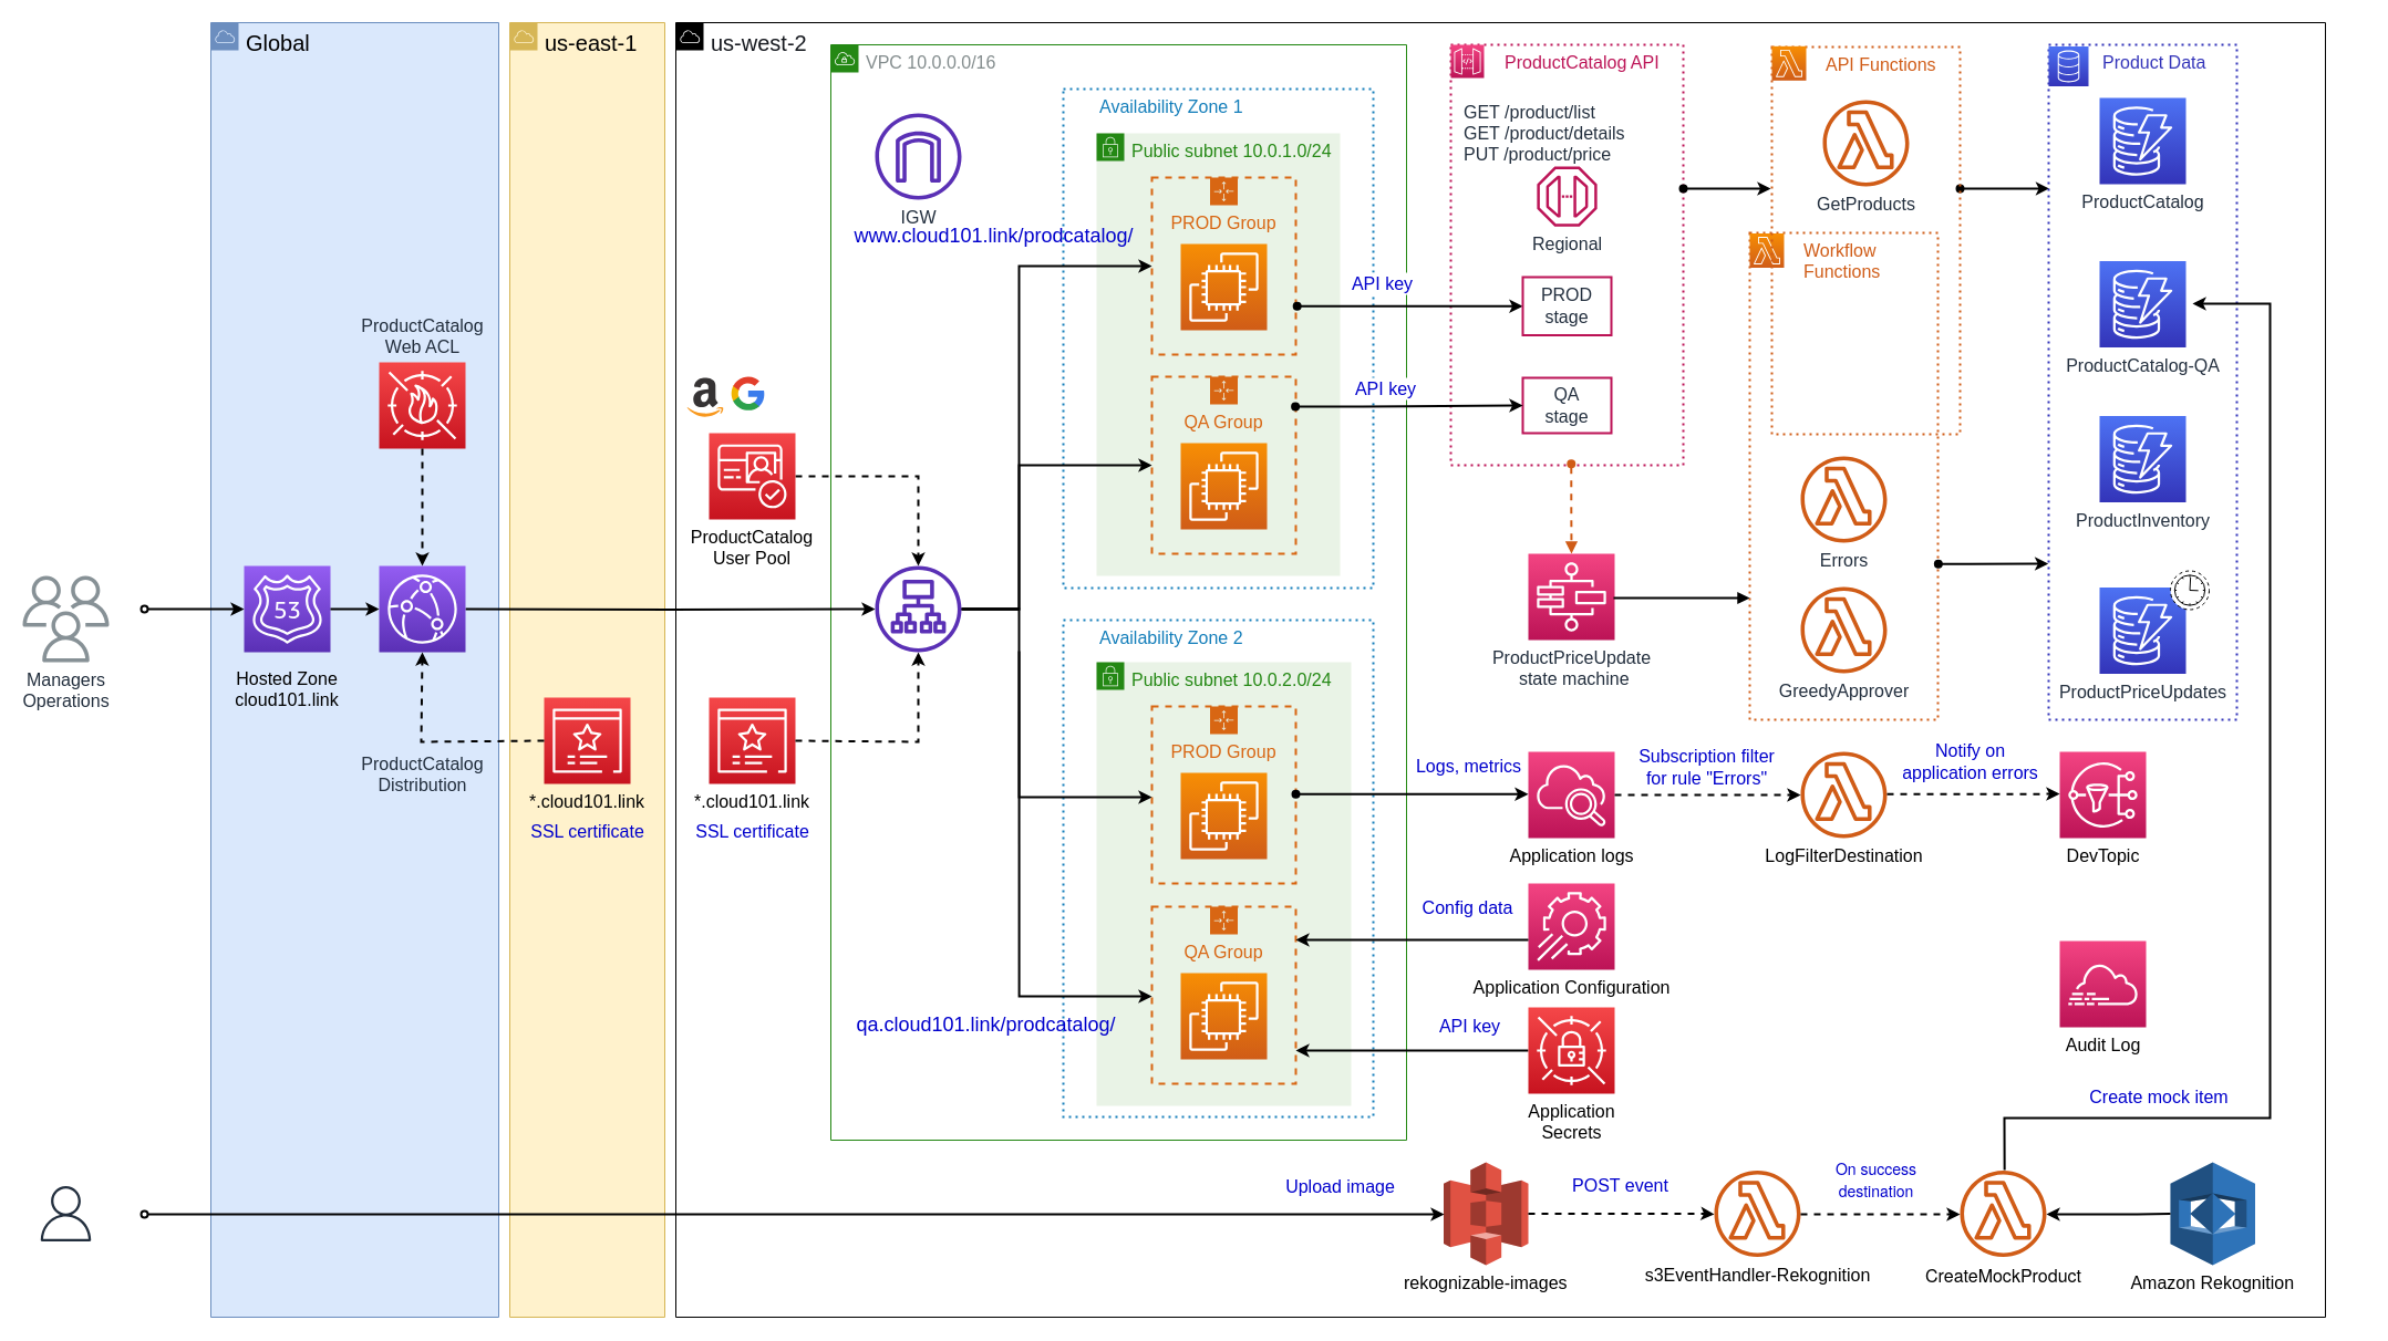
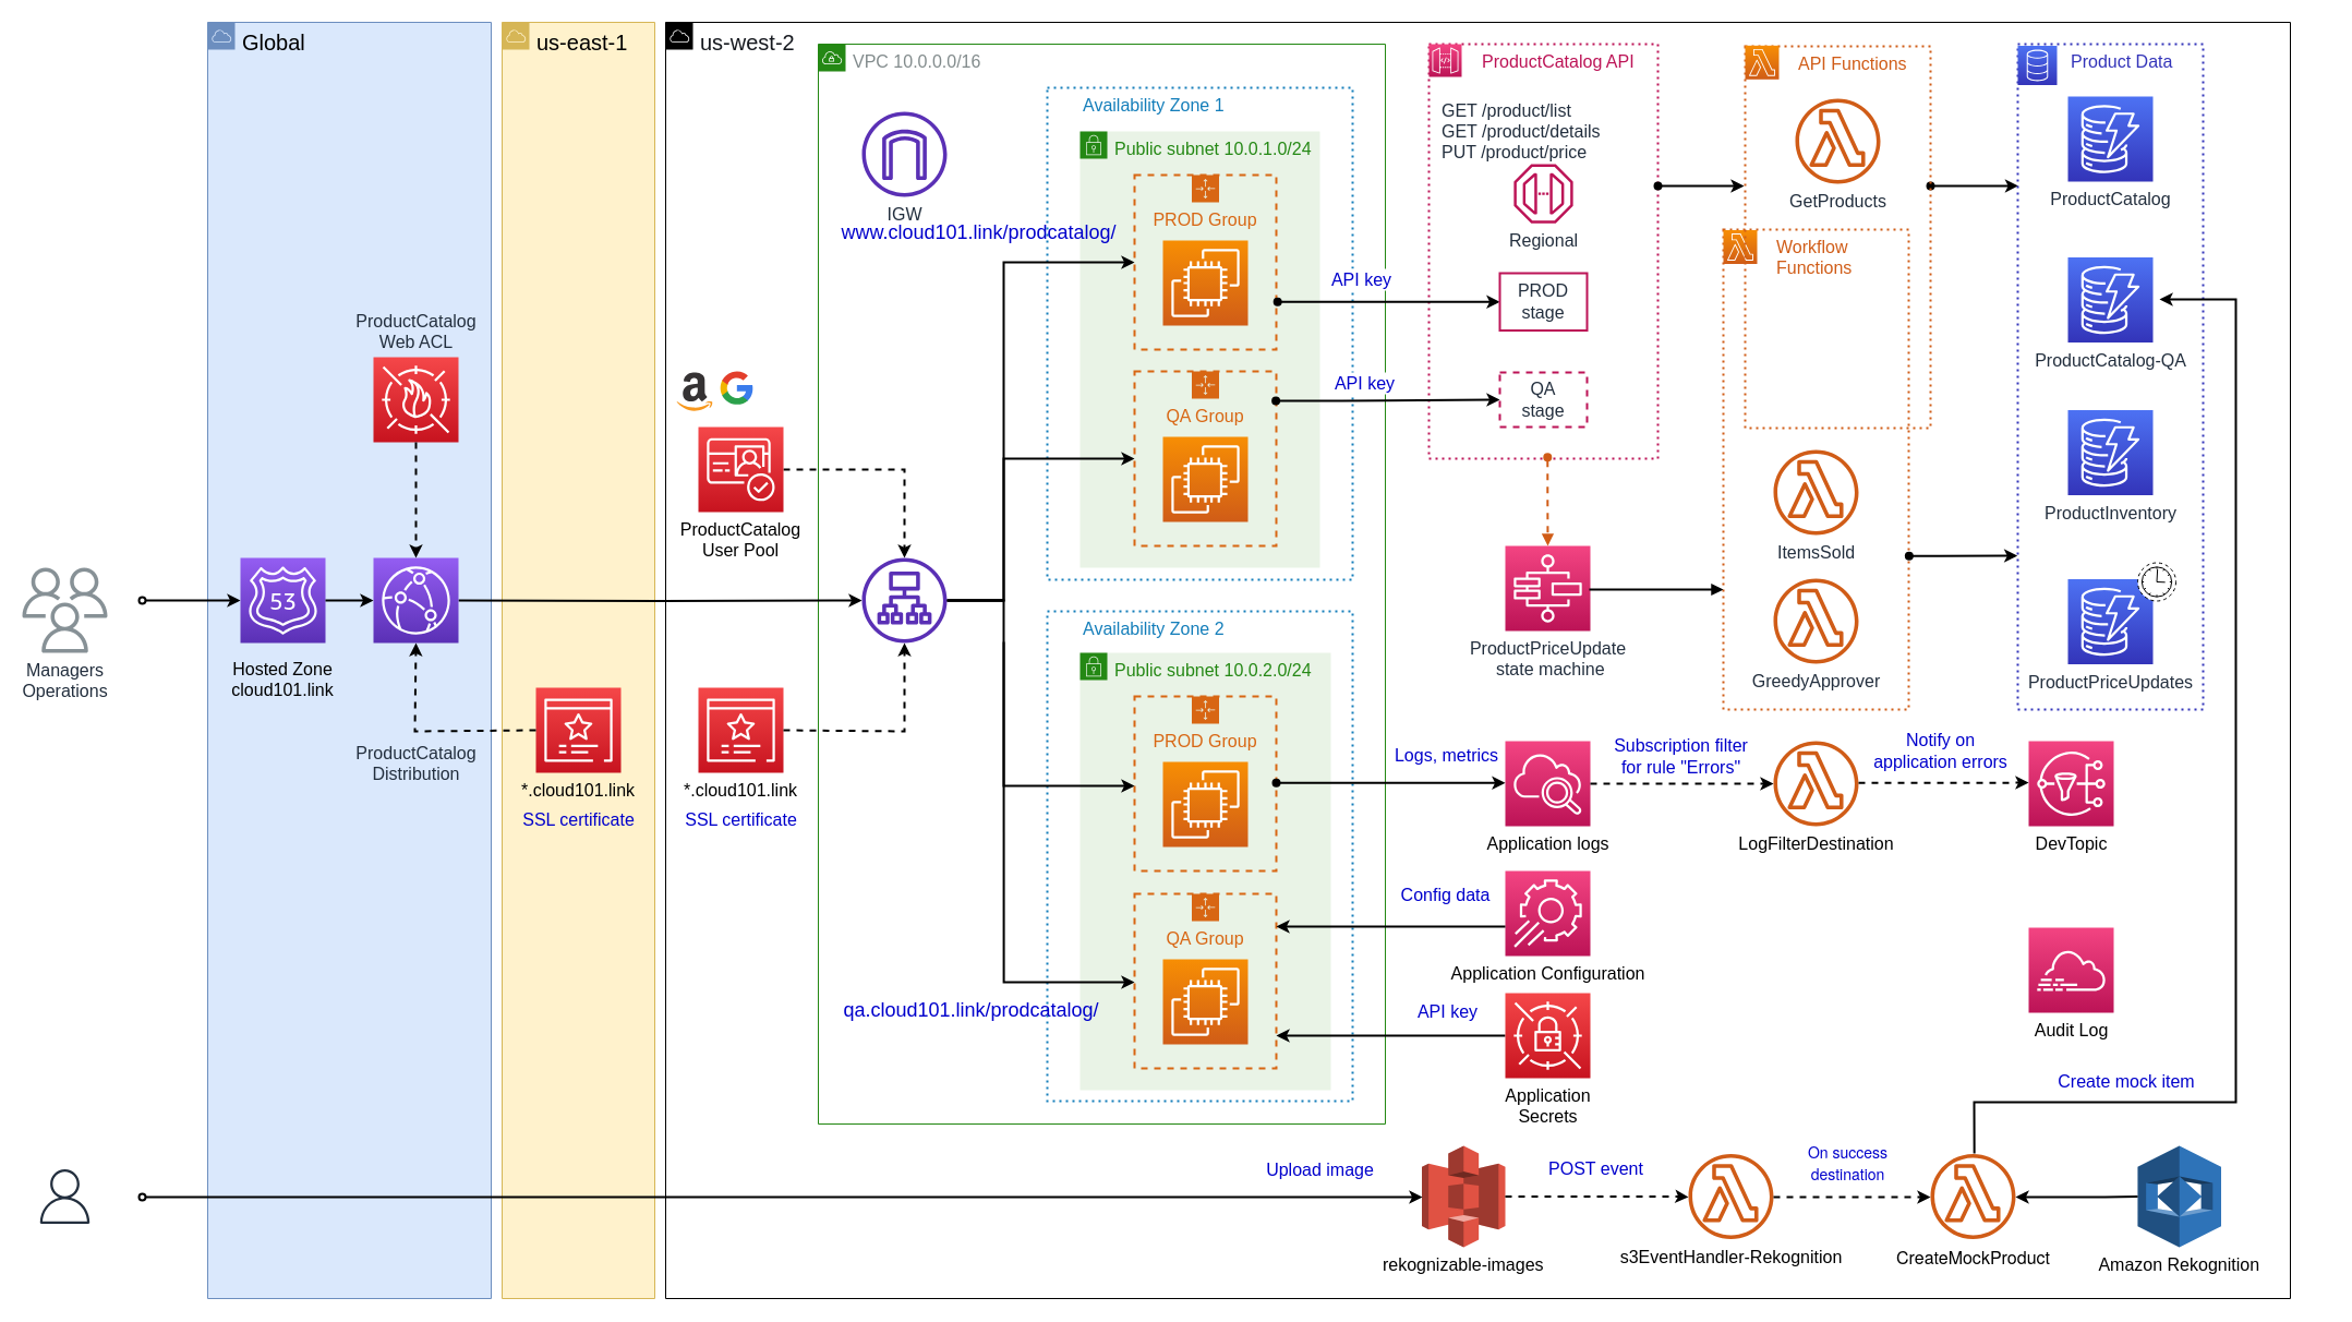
- <mxCell id="17" value="QA&lt;br style=&quot;font-size: 16px;&quot;&gt;stage" style="rounded=0;whiteSpace=wrap;html=1;shadow=0;dashed=0;fontSize=16;fontColor=#232F3E;strokeWidth=2;fillColor=none;align=center;verticalAlign=middle;strokeColor=#BC1356;" parent="1" vertex="1"><mxGeometry x="1375" y="341" width="80" height="50" as="geometry" /></mxCell>
+ <mxCell id="17" value="QA&lt;br style=&quot;font-size: 16px;&quot;&gt;stage" style="rounded=0;whiteSpace=wrap;html=1;shadow=0;dashed=1;fontSize=16;fontColor=#232F3E;strokeWidth=2;fillColor=none;align=center;verticalAlign=middle;strokeColor=#BC1356;" parent="1" vertex="1"><mxGeometry x="1375" y="341" width="80" height="50" as="geometry" /></mxCell>
- <mxCell id="68" value="Errors" style="outlineConnect=0;fontColor=#232F3E;gradientColor=none;fillColor=#D05C17;strokeColor=none;dashed=0;verticalLabelPosition=bottom;verticalAlign=top;align=center;fontSize=16;fontStyle=0;aspect=fixed;pointerEvents=1;shape=mxgraph.aws4.lambda_function;rounded=0;shadow=0;dashPattern=1 2;html=1;" parent="1" vertex="1"><mxGeometry x="1626" y="412.004" width="78" height="78" as="geometry" /></mxCell>
+ <mxCell id="68" value="ItemsSold" style="outlineConnect=0;fontColor=#232F3E;gradientColor=none;fillColor=#D05C17;strokeColor=none;dashed=0;verticalLabelPosition=bottom;verticalAlign=top;align=center;fontSize=16;fontStyle=0;aspect=fixed;pointerEvents=1;shape=mxgraph.aws4.lambda_function;rounded=0;shadow=0;dashPattern=1 2;html=1;" parent="1" vertex="1"><mxGeometry x="1626" y="412.004" width="78" height="78" as="geometry" /></mxCell>
